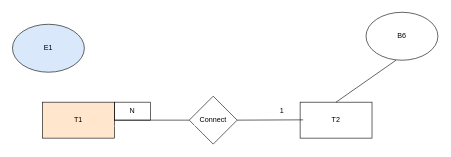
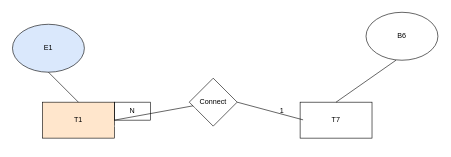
+ <mxCell id="7" value="" style="endArrow=none;html=1;rounded=0;strokeColor=#000000;exitX=0.5;exitY=0;exitDx=0;exitDy=0;entryX=0.5;entryY=1;entryDx=0;entryDy=0;" edge="1" parent="1" source="3" target="5"><mxGeometry width="50" height="50" relative="1" as="geometry"><mxPoint x="120" y="180" as="sourcePoint" /><mxPoint x="220" y="110" as="targetPoint" /></mxGeometry></mxCell>
- <mxCell id="8" value="Connect" style="rhombus;whiteSpace=wrap;html=1;" vertex="1" parent="1"><mxGeometry x="315" y="160" width="80" height="80" as="geometry" /></mxCell>
+ <mxCell id="8" value="Connect" style="rhombus;whiteSpace=wrap;html=1;" vertex="1" parent="1"><mxGeometry x="315" y="130" width="80" height="80" as="geometry" /></mxCell>
- <mxCell id="2" value="T2" style="rounded=0;whiteSpace=wrap;html=1;" vertex="1" parent="1"><mxGeometry x="500" y="170" width="120" height="60" as="geometry" /></mxCell>
+ <mxCell id="2" value="T7" style="rounded=0;whiteSpace=wrap;html=1;" vertex="1" parent="1"><mxGeometry x="500" y="170" width="120" height="60" as="geometry" /></mxCell>
